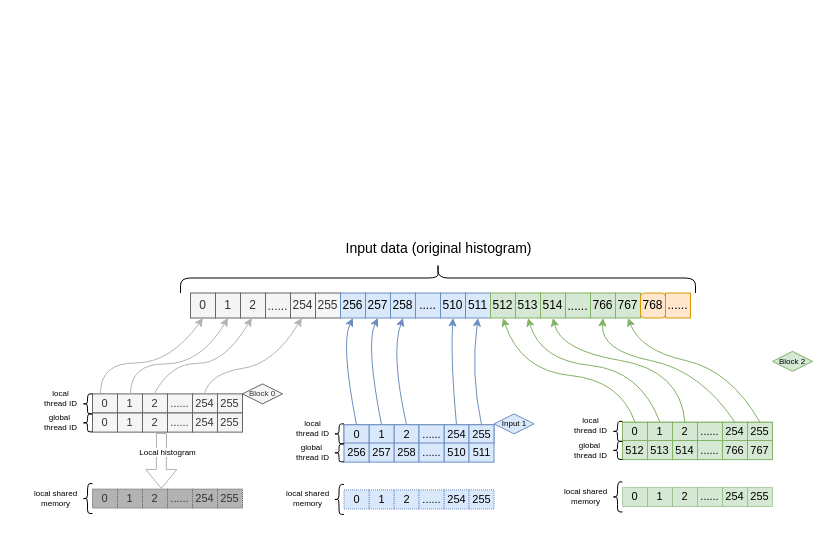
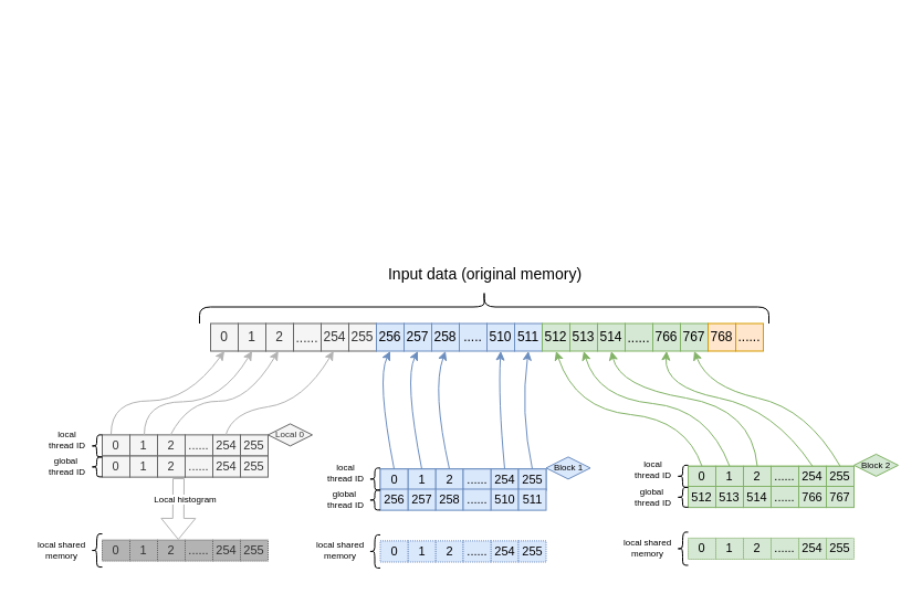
- <mxCell id="23" value="Input data (original histogram)" style="text;html=1;align=center;verticalAlign=middle;resizable=0;points=[];autosize=1;strokeColor=none;fillColor=none;fontSize=14;" vertex="1" parent="1"><mxGeometry x="332.5" y="232.5" width="210" height="30" as="geometry" /></mxCell>
+ <mxCell id="23" value="Input data (original memory)" style="text;html=1;align=center;verticalAlign=middle;resizable=0;points=[];autosize=1;strokeColor=none;fillColor=none;fontSize=14;" vertex="1" parent="1"><mxGeometry x="332.5" y="232.5" width="210" height="30" as="geometry" /></mxCell>
- <mxCell id="20" value="768" style="whiteSpace=wrap;html=1;container=0;fillColor=#ffe6cc;strokeColor=#d79b00;rounded=1;" vertex="1" parent="1"><mxGeometry x="640" y="292.5" width="25" height="25" as="geometry" /></mxCell>
+ <mxCell id="20" value="768" style="rounded=0;whiteSpace=wrap;html=1;container=0;fillColor=#ffe6cc;strokeColor=#d79b00;" vertex="1" parent="1"><mxGeometry x="640" y="292.5" width="25" height="25" as="geometry" /></mxCell>
- <mxCell id="98" value="Block 2" style="rhombus;whiteSpace=wrap;html=1;fontSize=8;fillColor=#d5e8d4;strokeColor=#82b366;" vertex="1" parent="1"><mxGeometry x="772" y="350.88" width="40" height="20" as="geometry" /></mxCell>
+ <mxCell id="98" value="Block 2" style="rhombus;whiteSpace=wrap;html=1;fontSize=8;fillColor=#d5e8d4;strokeColor=#82b366;" vertex="1" parent="1"><mxGeometry x="772" y="410.88" width="40" height="20" as="geometry" /></mxCell>
- <mxCell id="31" value="Block 0" style="rhombus;whiteSpace=wrap;html=1;fontSize=8;fillColor=#f5f5f5;fontColor=#333333;strokeColor=#666666;" vertex="1" parent="1"><mxGeometry x="242" y="383.38" width="40" height="20" as="geometry" /></mxCell>
+ <mxCell id="31" value="Local 0" style="rhombus;whiteSpace=wrap;html=1;fontSize=8;fillColor=#f5f5f5;fontColor=#333333;strokeColor=#666666;" vertex="1" parent="1"><mxGeometry x="242" y="383.38" width="40" height="20" as="geometry" /></mxCell>
- <mxCell id="59" value="Input 1" style="rhombus;whiteSpace=wrap;html=1;fontSize=8;fillColor=#dae8fc;strokeColor=#6c8ebf;" vertex="1" parent="1"><mxGeometry x="493.5" y="413.38" width="40" height="20" as="geometry" /></mxCell>
+ <mxCell id="59" value="Block 1" style="rhombus;whiteSpace=wrap;html=1;fontSize=8;fillColor=#dae8fc;strokeColor=#6c8ebf;" vertex="1" parent="1"><mxGeometry x="493.5" y="413.38" width="40" height="20" as="geometry" /></mxCell>
